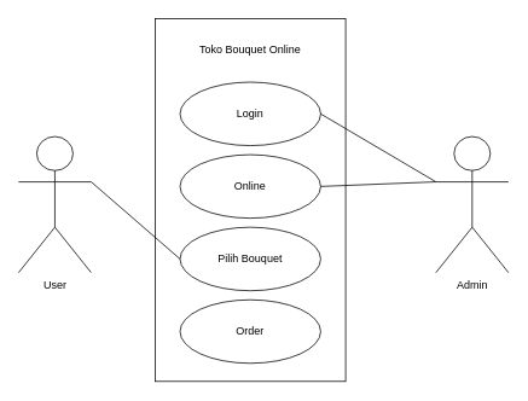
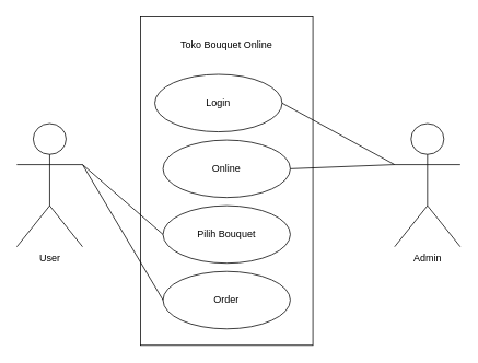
- <mxCell id="3" value="Login" style="ellipse;whiteSpace=wrap;html=1;" vertex="1" parent="1"><mxGeometry x="198" y="90" width="155" height="70" as="geometry" /></mxCell>
+ <mxCell id="3" value="Login" style="ellipse;whiteSpace=wrap;html=1;" vertex="1" parent="1"><mxGeometry x="188" y="90" width="155" height="70" as="geometry" /></mxCell>
+ <mxCell id="10" value="" style="endArrow=none;html=1;rounded=0;exitX=1;exitY=0.333;exitDx=0;exitDy=0;exitPerimeter=0;entryX=0;entryY=0.5;entryDx=0;entryDy=0;" edge="1" parent="1" source="7" target="6"><mxGeometry width="50" height="50" relative="1" as="geometry"><mxPoint x="250" y="360" as="sourcePoint" /><mxPoint x="300" y="310" as="targetPoint" /></mxGeometry></mxCell>
